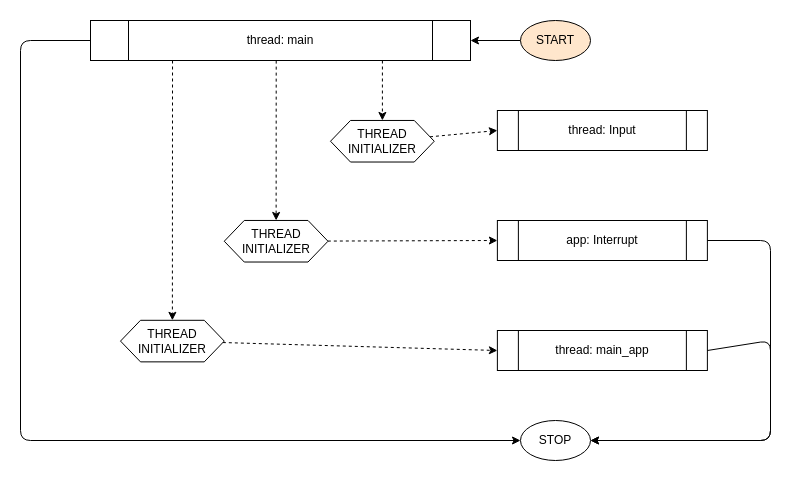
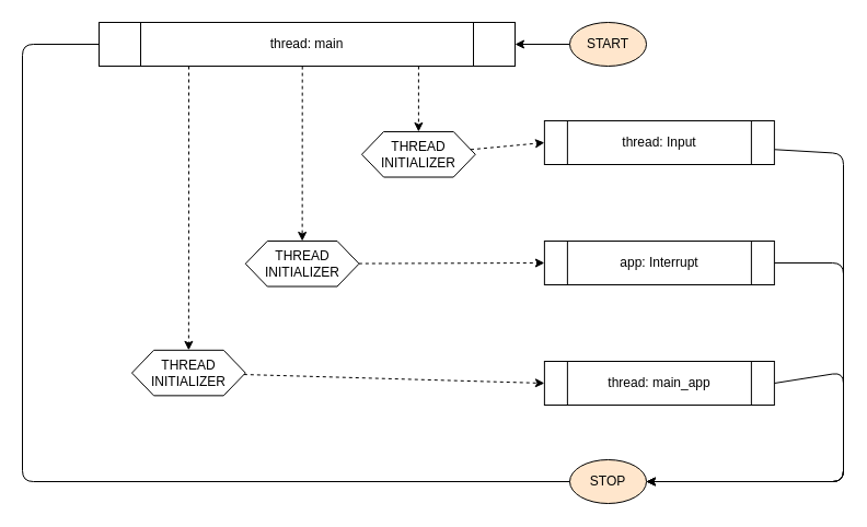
+ <mxCell id="6" style="edgeStyle=none;html=1;entryX=1;entryY=0.5;entryDx=0;entryDy=0;" edge="1" parent="1" source="7" target="11"><mxGeometry relative="1" as="geometry"><Array as="points"><mxPoint x="770" y="140" /><mxPoint x="770" y="440" /></Array></mxGeometry></mxCell>
- <mxCell id="20" style="edgeStyle=none;html=1;entryX=0;entryY=0.5;entryDx=0;entryDy=0;" edge="1" parent="1" source="21" target="11"><mxGeometry relative="1" as="geometry"><Array as="points"><mxPoint x="20" y="40" /><mxPoint x="20" y="440" /></Array></mxGeometry></mxCell>
+ <mxCell id="20" style="edgeStyle=none;html=1;entryX=0;entryY=0.5;entryDx=0;entryDy=0;endArrow=none;" edge="1" parent="1" source="21" target="11"><mxGeometry relative="1" as="geometry"><Array as="points"><mxPoint x="20" y="40" /><mxPoint x="20" y="440" /></Array></mxGeometry></mxCell>
- <mxCell id="11" value="STOP" style="ellipse;whiteSpace=wrap;html=1;" vertex="1" parent="1"><mxGeometry x="520" y="420" width="70" height="40" as="geometry" /></mxCell>
+ <mxCell id="11" value="STOP" style="ellipse;whiteSpace=wrap;html=1;fillColor=#ffe6cc;" vertex="1" parent="1"><mxGeometry x="520" y="420" width="70" height="40" as="geometry" /></mxCell>
